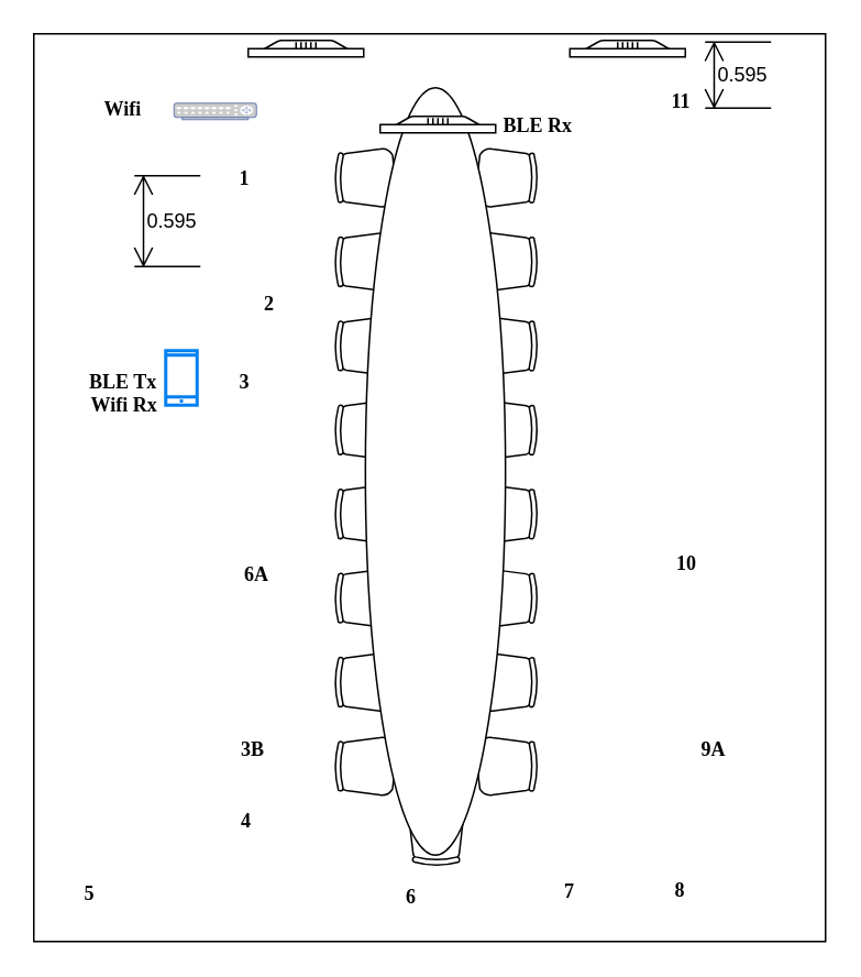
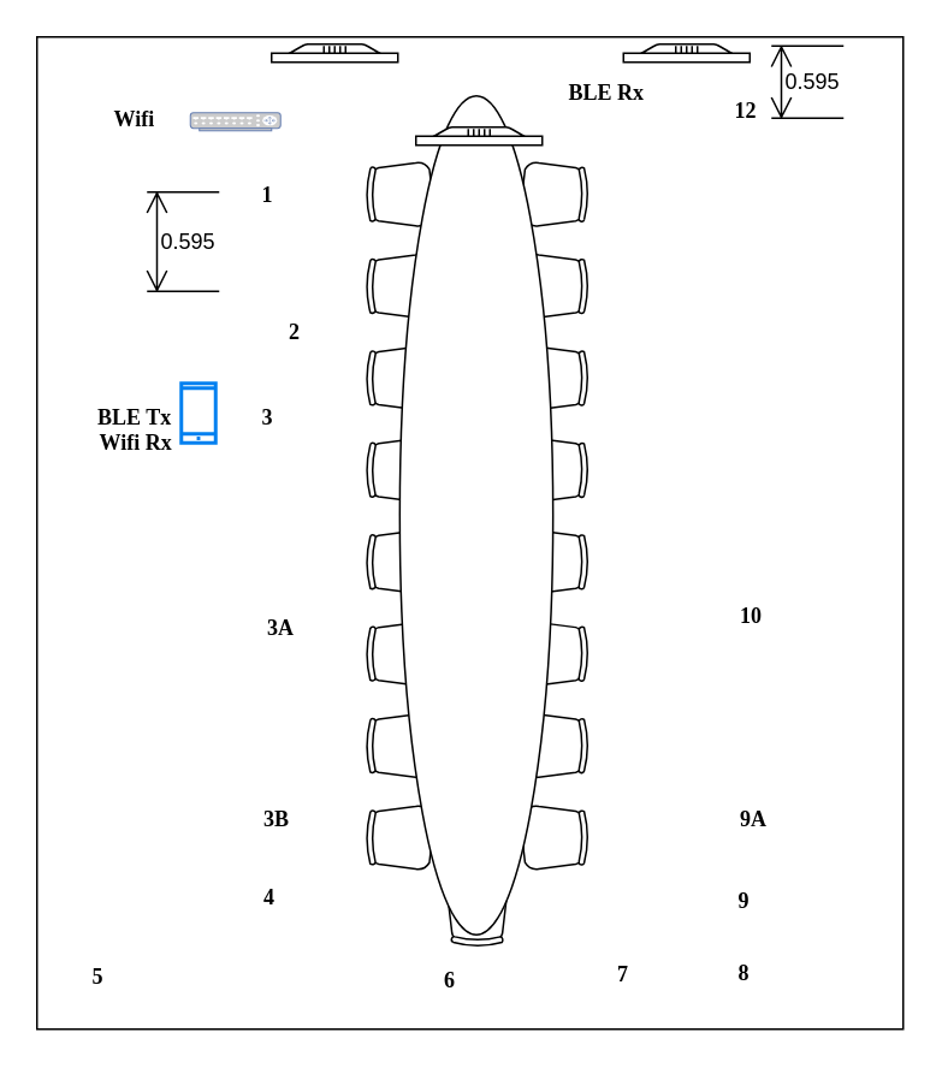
- <mxCell id="62" value="&lt;font face=&quot;Times New Roman&quot;&gt;&lt;b&gt;11&lt;/b&gt;&lt;/font&gt;" style="text;html=1;" vertex="1" parent="1"><mxGeometry x="405" y="47" width="17" height="30" as="geometry" /></mxCell>
+ <mxCell id="62" value="&lt;font face=&quot;Times New Roman&quot;&gt;&lt;b&gt;12&lt;/b&gt;&lt;/font&gt;" style="text;html=1;" vertex="1" parent="1"><mxGeometry x="405" y="47" width="17" height="30" as="geometry" /></mxCell>
- <mxCell id="65" value="&lt;font face=&quot;Times New Roman&quot; size=&quot;1&quot;&gt;&lt;b style=&quot;font-size: 12px&quot;&gt;BLE Rx&lt;/b&gt;&lt;/font&gt;" style="text;html=1;resizable=0;points=[];autosize=1;align=left;verticalAlign=top;spacingTop=-4;" vertex="1" parent="1"><mxGeometry x="302.5" y="66" width="60" height="20" as="geometry" /></mxCell>
+ <mxCell id="65" value="&lt;font face=&quot;Times New Roman&quot; size=&quot;1&quot;&gt;&lt;b style=&quot;font-size: 12px&quot;&gt;BLE Rx&lt;/b&gt;&lt;/font&gt;" style="text;html=1;resizable=0;points=[];autosize=1;align=left;verticalAlign=top;spacingTop=-4;" vertex="1" parent="1"><mxGeometry x="312.5" y="41" width="60" height="20" as="geometry" /></mxCell>
- <mxCell id="51" value="&lt;font face=&quot;Times New Roman&quot;&gt;&lt;b&gt;6A&lt;/b&gt;&lt;/font&gt;" style="text;html=1;resizable=0;points=[];autosize=1;align=left;verticalAlign=top;spacingTop=-4;" vertex="1" parent="1"><mxGeometry x="146" y="337.5" width="30" height="20" as="geometry" /></mxCell>
+ <mxCell id="51" value="&lt;font face=&quot;Times New Roman&quot;&gt;&lt;b&gt;3A&lt;/b&gt;&lt;/font&gt;" style="text;html=1;resizable=0;points=[];autosize=1;align=left;verticalAlign=top;spacingTop=-4;" vertex="1" parent="1"><mxGeometry x="146" y="337.5" width="30" height="20" as="geometry" /></mxCell>
- <mxCell id="59" value="&lt;font face=&quot;Times New Roman&quot;&gt;&lt;b&gt;9A&lt;/b&gt;&lt;/font&gt;" style="text;html=1;resizable=0;points=[];autosize=1;align=left;verticalAlign=top;spacingTop=-4;" vertex="1" parent="1"><mxGeometry x="423" y="443.5" width="30" height="20" as="geometry" /></mxCell>
+ <mxCell id="59" value="&lt;font face=&quot;Times New Roman&quot;&gt;&lt;b&gt;9A&lt;/b&gt;&lt;/font&gt;" style="text;html=1;resizable=0;points=[];autosize=1;align=left;verticalAlign=top;spacingTop=-4;" vertex="1" parent="1"><mxGeometry x="408" y="443.5" width="30" height="20" as="geometry" /></mxCell>
+ <mxCell id="58" value="&lt;font face=&quot;Times New Roman&quot;&gt;&lt;b&gt;9&lt;/b&gt;&lt;/font&gt;" style="text;html=1;resizable=0;points=[];autosize=1;align=left;verticalAlign=top;spacingTop=-4;" vertex="1" parent="1"><mxGeometry x="407" y="489" width="20" height="20" as="geometry" /></mxCell>
